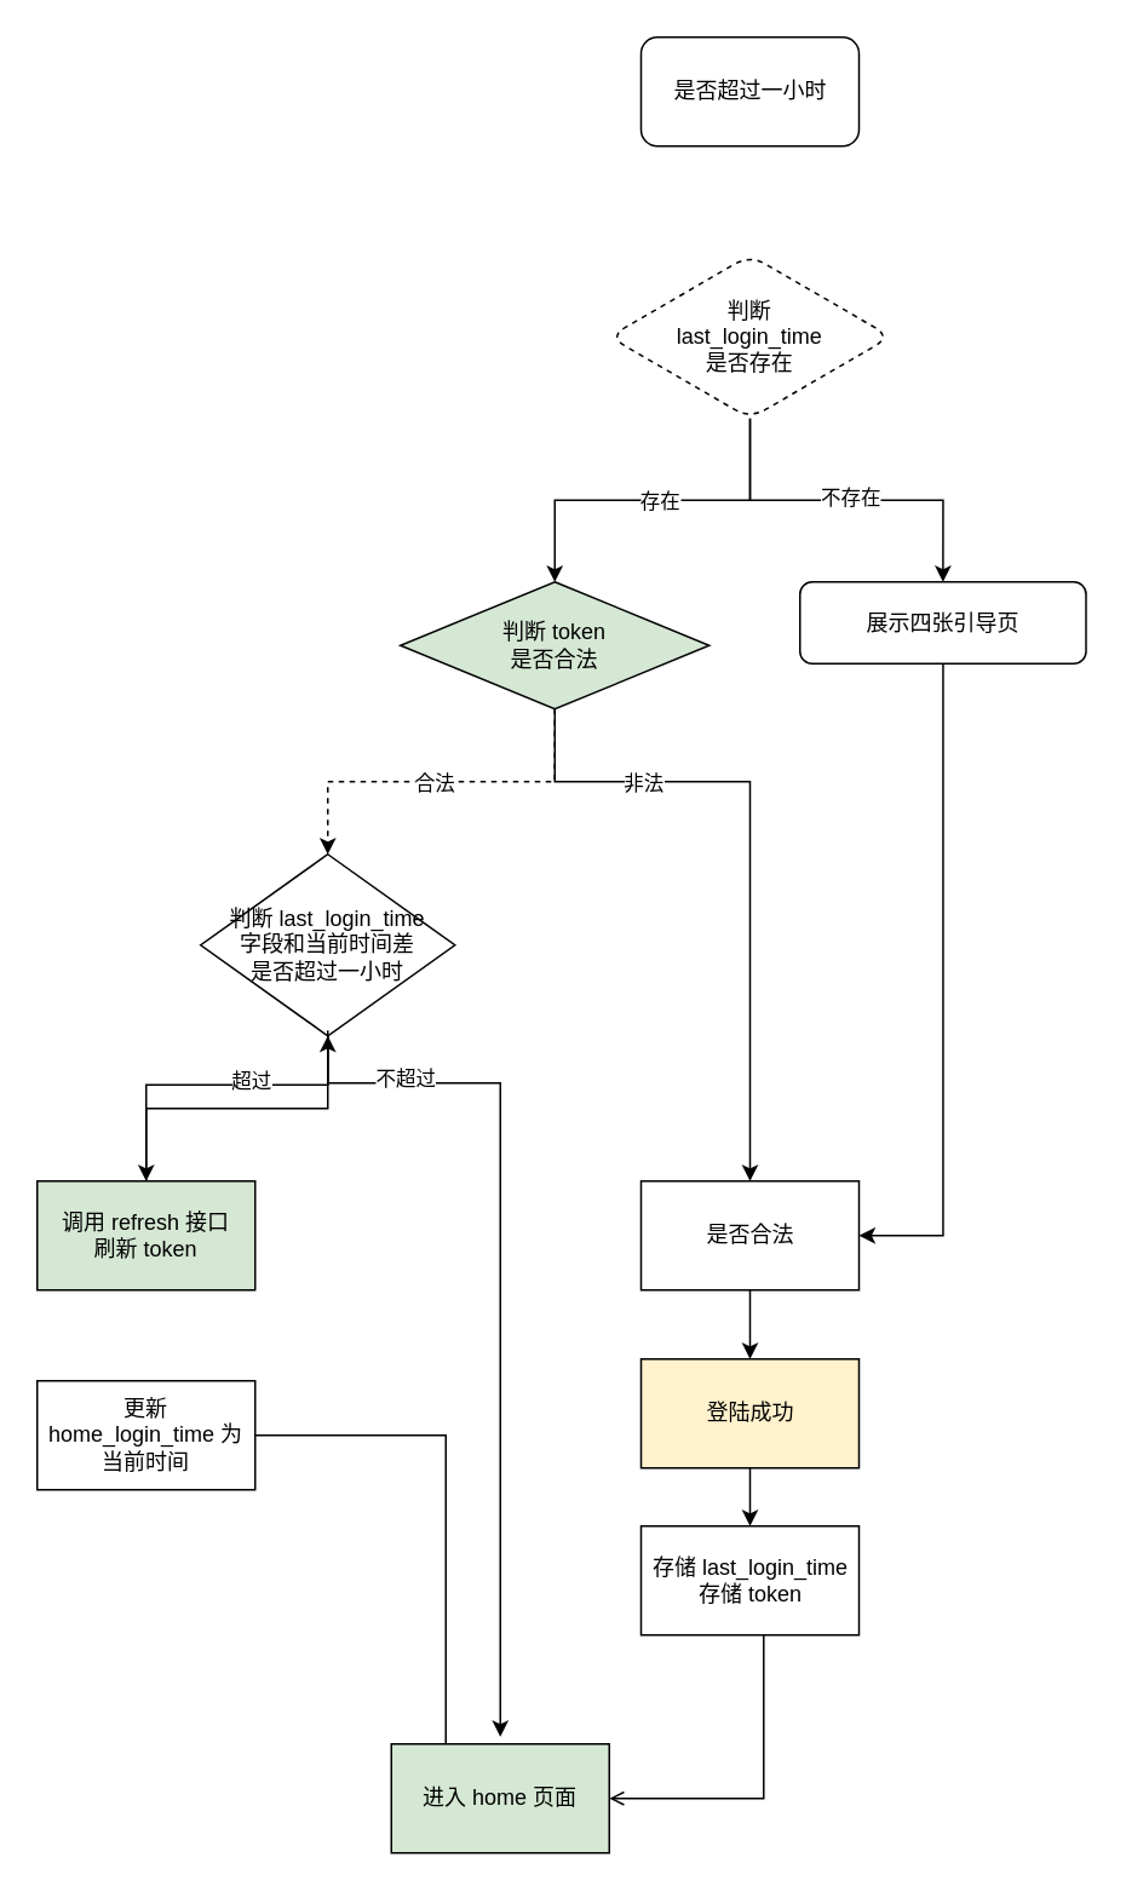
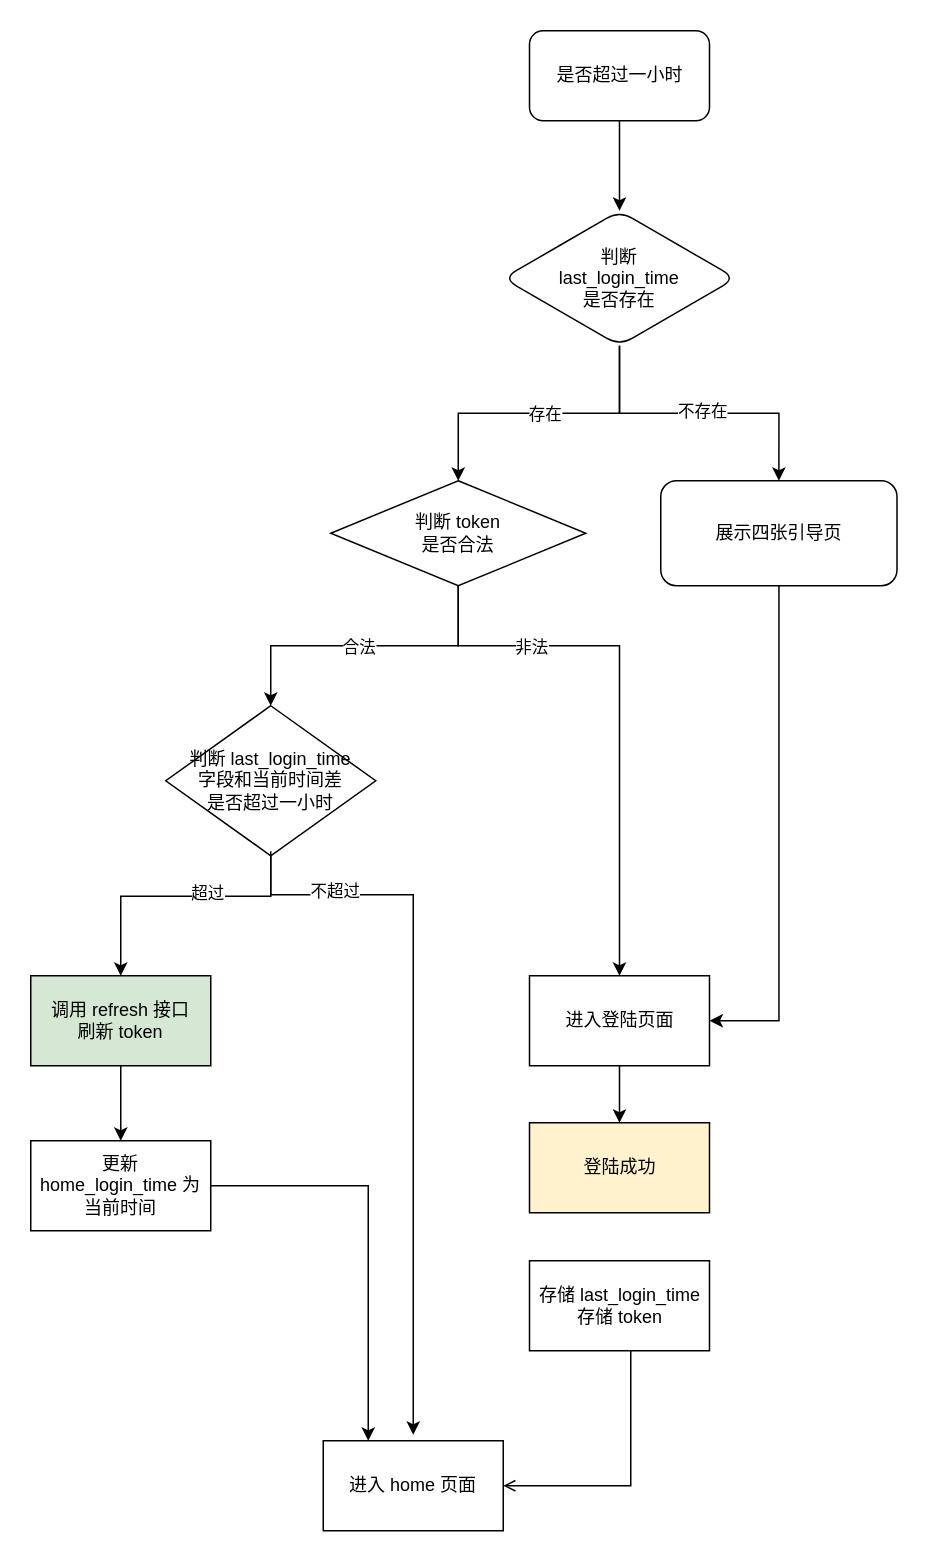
+ <mxCell id="2" value="" style="edgeStyle=orthogonalEdgeStyle;rounded=0;orthogonalLoop=1;jettySize=auto;html=1;" edge="1" parent="1" source="3" target="8"><mxGeometry relative="1" as="geometry" /></mxCell>
- <mxCell id="8" value="判断&lt;br&gt;last_login_time&lt;br&gt;是否存在" style="rhombus;whiteSpace=wrap;html=1;rounded=1;dashed=1;" vertex="1" parent="1"><mxGeometry x="335" y="140" width="155" height="90" as="geometry" /></mxCell>
+ <mxCell id="8" value="判断&lt;br&gt;last_login_time&lt;br&gt;是否存在" style="rhombus;whiteSpace=wrap;html=1;rounded=1;" vertex="1" parent="1"><mxGeometry x="335" y="140" width="155" height="90" as="geometry" /></mxCell>
- <mxCell id="10" value="展示四张引导页" style="whiteSpace=wrap;html=1;rounded=1;" vertex="1" parent="1"><mxGeometry x="440" y="320" width="157.5" height="45" as="geometry" /></mxCell>
+ <mxCell id="10" value="展示四张引导页" style="whiteSpace=wrap;html=1;rounded=1;" vertex="1" parent="1"><mxGeometry x="440" y="320" width="157.5" height="70" as="geometry" /></mxCell>
- <mxCell id="15" value="判断 token &lt;br&gt;是否合法" style="rhombus;whiteSpace=wrap;html=1;fillColor=#d5e8d4;" vertex="1" parent="1"><mxGeometry x="220" y="320" width="170" height="70" as="geometry" /></mxCell>
+ <mxCell id="15" value="判断 token &lt;br&gt;是否合法" style="rhombus;whiteSpace=wrap;html=1;" vertex="1" parent="1"><mxGeometry x="220" y="320" width="170" height="70" as="geometry" /></mxCell>
- <mxCell id="11" style="edgeStyle=orthogonalEdgeStyle;rounded=0;orthogonalLoop=1;jettySize=auto;html=1;dashed=1;" edge="1" parent="1" source="15" target="20"><mxGeometry relative="1" as="geometry" /></mxCell>
+ <mxCell id="11" style="edgeStyle=orthogonalEdgeStyle;rounded=0;orthogonalLoop=1;jettySize=auto;html=1;" edge="1" parent="1" source="15" target="20"><mxGeometry relative="1" as="geometry" /></mxCell>
- <mxCell id="21" value="" style="edgeStyle=orthogonalEdgeStyle;rounded=0;orthogonalLoop=1;jettySize=auto;html=1;" edge="1" parent="1" source="22" target="20"><mxGeometry relative="1" as="geometry" /></mxCell>
+ <mxCell id="21" value="" style="edgeStyle=orthogonalEdgeStyle;rounded=0;orthogonalLoop=1;jettySize=auto;html=1;" edge="1" parent="1" source="22" target="25"><mxGeometry relative="1" as="geometry" /></mxCell>
- <mxCell id="17" value="是否合法" style="whiteSpace=wrap;html=1;" vertex="1" parent="1"><mxGeometry x="352.5" y="650" width="120" height="60" as="geometry" /></mxCell>
+ <mxCell id="17" value="进入登陆页面" style="whiteSpace=wrap;html=1;" vertex="1" parent="1"><mxGeometry x="352.5" y="650" width="120" height="60" as="geometry" /></mxCell>
- <mxCell id="28" value="" style="edgeStyle=orthogonalEdgeStyle;rounded=0;orthogonalLoop=1;jettySize=auto;html=1;" edge="1" parent="1" source="29" target="31"><mxGeometry relative="1" as="geometry" /></mxCell>
- <mxCell id="24" style="edgeStyle=orthogonalEdgeStyle;rounded=0;orthogonalLoop=1;jettySize=auto;html=1;entryX=0.25;entryY=0;entryDx=0;entryDy=0;endArrow=none;" edge="1" parent="1" source="25" target="23"><mxGeometry relative="1" as="geometry" /></mxCell>
+ <mxCell id="24" style="edgeStyle=orthogonalEdgeStyle;rounded=0;orthogonalLoop=1;jettySize=auto;html=1;entryX=0.25;entryY=0;entryDx=0;entryDy=0;" edge="1" parent="1" source="25" target="23"><mxGeometry relative="1" as="geometry" /></mxCell>
- <mxCell id="23" value="进入 home 页面" style="whiteSpace=wrap;html=1;fillColor=#d5e8d4;" vertex="1" parent="1"><mxGeometry x="215" y="960" width="120" height="60" as="geometry" /></mxCell>
+ <mxCell id="23" value="进入 home 页面" style="whiteSpace=wrap;html=1;" vertex="1" parent="1"><mxGeometry x="215" y="960" width="120" height="60" as="geometry" /></mxCell>
